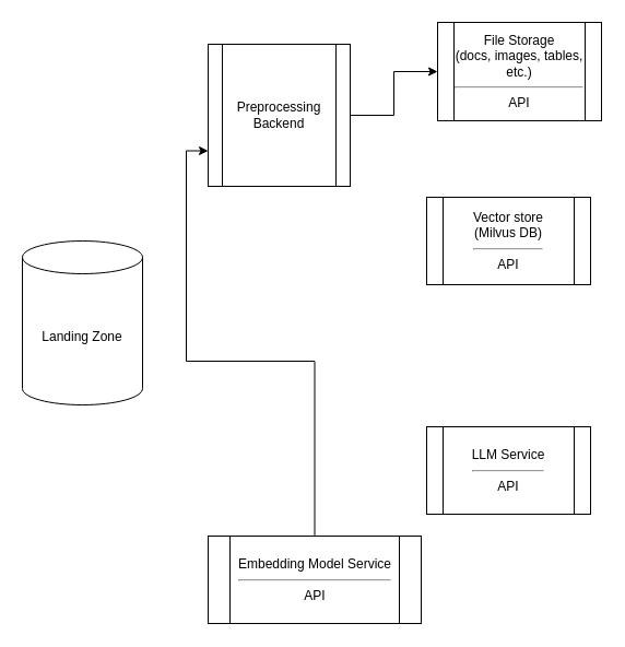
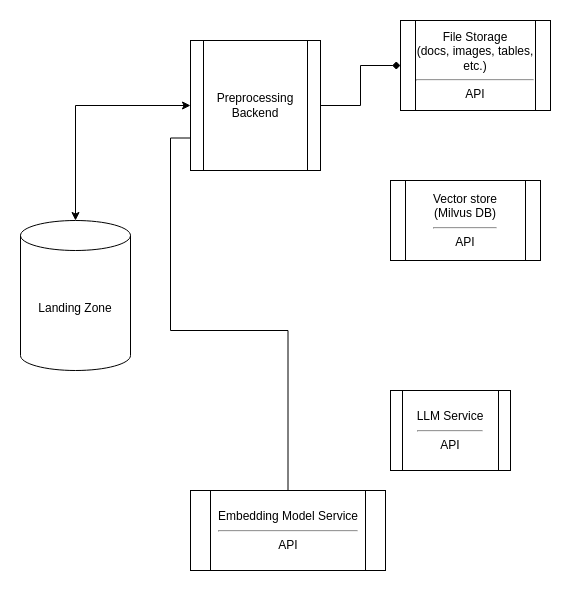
- <mxCell id="3" style="edgeStyle=orthogonalEdgeStyle;rounded=0;orthogonalLoop=1;jettySize=auto;html=1;entryX=0;entryY=0.5;entryDx=0;entryDy=0;" edge="1" parent="1" source="4" target="7"><mxGeometry relative="1" as="geometry" /></mxCell>
+ <mxCell id="3" style="edgeStyle=orthogonalEdgeStyle;rounded=0;orthogonalLoop=1;jettySize=auto;html=1;entryX=0;entryY=0.5;entryDx=0;entryDy=0;endArrow=diamond;" edge="1" parent="1" source="4" target="7"><mxGeometry relative="1" as="geometry" /></mxCell>
+ <mxCell id="5" value="" style="endArrow=classic;startArrow=classic;html=1;rounded=0;entryX=0;entryY=0.5;entryDx=0;entryDy=0;exitX=0.5;exitY=0;exitDx=0;exitDy=0;exitPerimeter=0;" edge="1" parent="1" source="2" target="4"><mxGeometry width="50" height="50" relative="1" as="geometry"><mxPoint x="410" y="300" as="sourcePoint" /><mxPoint x="460" y="250" as="targetPoint" /><Array as="points"><mxPoint x="75" y="105" /></Array></mxGeometry></mxCell>
- <mxCell id="9" style="edgeStyle=orthogonalEdgeStyle;rounded=0;orthogonalLoop=1;jettySize=auto;html=1;entryX=0;entryY=0.75;entryDx=0;entryDy=0;" edge="1" parent="1" source="10" target="4"><mxGeometry relative="1" as="geometry" /></mxCell>
+ <mxCell id="9" style="edgeStyle=orthogonalEdgeStyle;rounded=0;orthogonalLoop=1;jettySize=auto;html=1;entryX=0;entryY=0.75;entryDx=0;entryDy=0;endArrow=none;" edge="1" parent="1" source="10" target="4"><mxGeometry relative="1" as="geometry" /></mxCell>
- <mxCell id="8" value="LLM Service&lt;br&gt;&lt;hr&gt;API" style="shape=process;whiteSpace=wrap;html=1;backgroundOutline=1;" vertex="1" parent="1"><mxGeometry x="390" y="390" width="150" height="80" as="geometry" /></mxCell>
+ <mxCell id="8" value="LLM Service&lt;br&gt;&lt;hr&gt;API" style="shape=process;whiteSpace=wrap;html=1;backgroundOutline=1;" vertex="1" parent="1"><mxGeometry x="390" y="390" width="120" height="80" as="geometry" /></mxCell>
